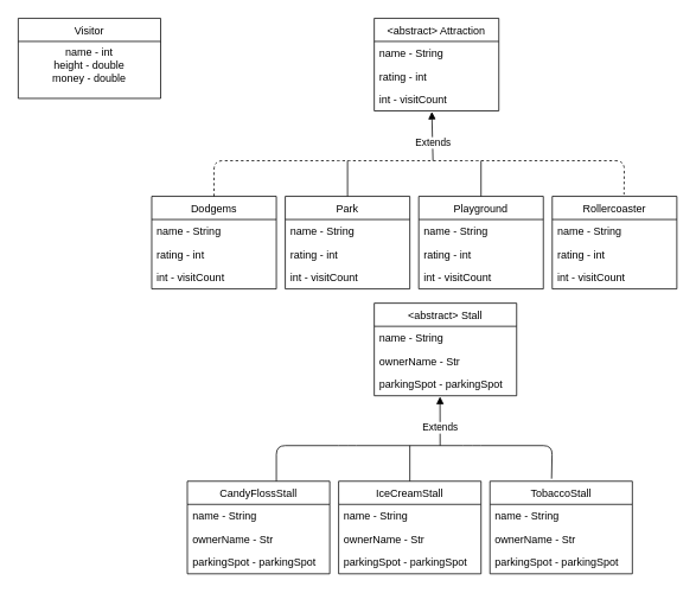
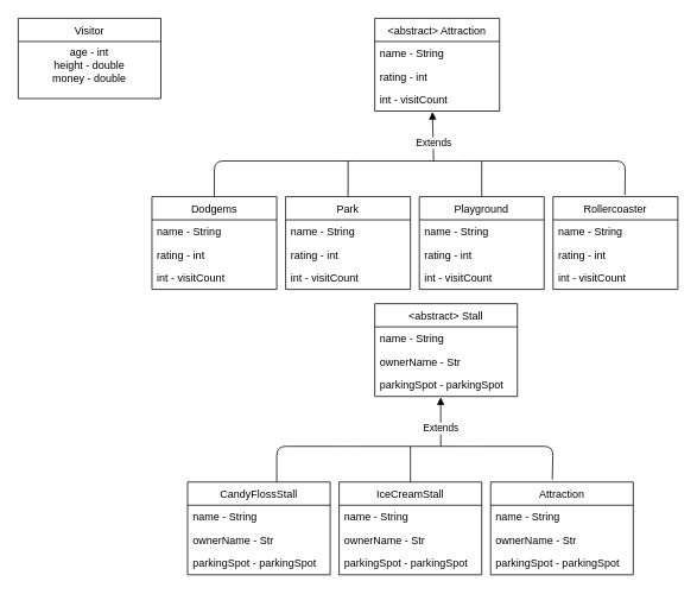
- <mxCell id="3" value="&lt;span style=&quot;text-align: left&quot;&gt;name - int&lt;/span&gt;&lt;br style=&quot;padding: 0px ; margin: 0px ; text-align: left&quot;&gt;&lt;span style=&quot;text-align: left&quot;&gt;height - double&lt;/span&gt;&lt;br style=&quot;padding: 0px ; margin: 0px ; text-align: left&quot;&gt;&lt;span style=&quot;text-align: left&quot;&gt;money - double&lt;/span&gt;" style="text;html=1;strokeColor=none;fillColor=none;align=center;verticalAlign=middle;whiteSpace=wrap;rounded=0;" vertex="1" parent="2"><mxGeometry y="26" width="160" height="54" as="geometry" /></mxCell>
+ <mxCell id="3" value="&lt;span style=&quot;text-align: left&quot;&gt;age - int&lt;/span&gt;&lt;br style=&quot;padding: 0px ; margin: 0px ; text-align: left&quot;&gt;&lt;span style=&quot;text-align: left&quot;&gt;height - double&lt;/span&gt;&lt;br style=&quot;padding: 0px ; margin: 0px ; text-align: left&quot;&gt;&lt;span style=&quot;text-align: left&quot;&gt;money - double&lt;/span&gt;" style="text;html=1;strokeColor=none;fillColor=none;align=center;verticalAlign=middle;whiteSpace=wrap;rounded=0;" vertex="1" parent="2"><mxGeometry y="26" width="160" height="54" as="geometry" /></mxCell>
- <mxCell id="25" value="" style="endArrow=none;html=1;exitX=0.5;exitY=0;exitDx=0;exitDy=0;entryX=0.576;entryY=-0.019;entryDx=0;entryDy=0;entryPerimeter=0;dashed=1;" edge="1" parent="1" source="20" target="16"><mxGeometry width="50" height="50" relative="1" as="geometry"><mxPoint x="240" y="180" as="sourcePoint" /><mxPoint x="700" y="180" as="targetPoint" /><Array as="points"><mxPoint x="240" y="180" /><mxPoint x="390" y="180" /><mxPoint x="530" y="180" /><mxPoint x="701" y="180" /></Array></mxGeometry></mxCell>
+ <mxCell id="25" value="" style="endArrow=none;html=1;exitX=0.5;exitY=0;exitDx=0;exitDy=0;entryX=0.576;entryY=-0.019;entryDx=0;entryDy=0;entryPerimeter=0;" edge="1" parent="1" source="20" target="16"><mxGeometry width="50" height="50" relative="1" as="geometry"><mxPoint x="240" y="180" as="sourcePoint" /><mxPoint x="700" y="180" as="targetPoint" /><Array as="points"><mxPoint x="240" y="180" /><mxPoint x="390" y="180" /><mxPoint x="530" y="180" /><mxPoint x="701" y="180" /></Array></mxGeometry></mxCell>
- <mxCell id="39" value="TobaccoStall" style="swimlane;fontStyle=0;childLayout=stackLayout;horizontal=1;startSize=26;fillColor=none;horizontalStack=0;resizeParent=1;resizeParentMax=0;resizeLast=0;collapsible=1;marginBottom=0;" vertex="1" parent="1"><mxGeometry x="550" y="540" width="160" height="104" as="geometry" /></mxCell>
+ <mxCell id="39" value="Attraction" style="swimlane;fontStyle=0;childLayout=stackLayout;horizontal=1;startSize=26;fillColor=none;horizontalStack=0;resizeParent=1;resizeParentMax=0;resizeLast=0;collapsible=1;marginBottom=0;" vertex="1" parent="1"><mxGeometry x="550" y="540" width="160" height="104" as="geometry" /></mxCell>
